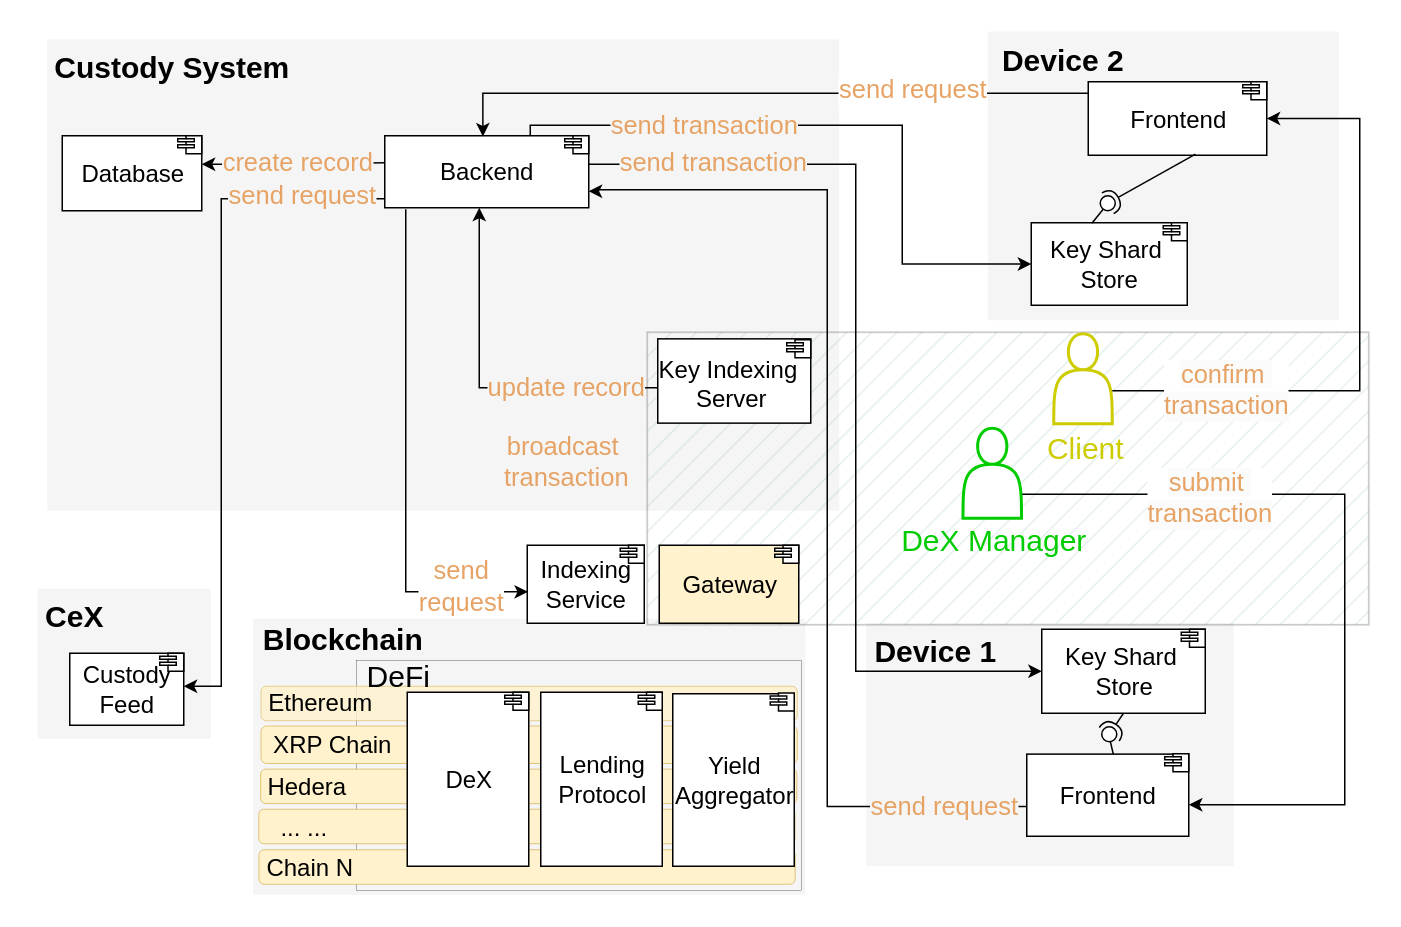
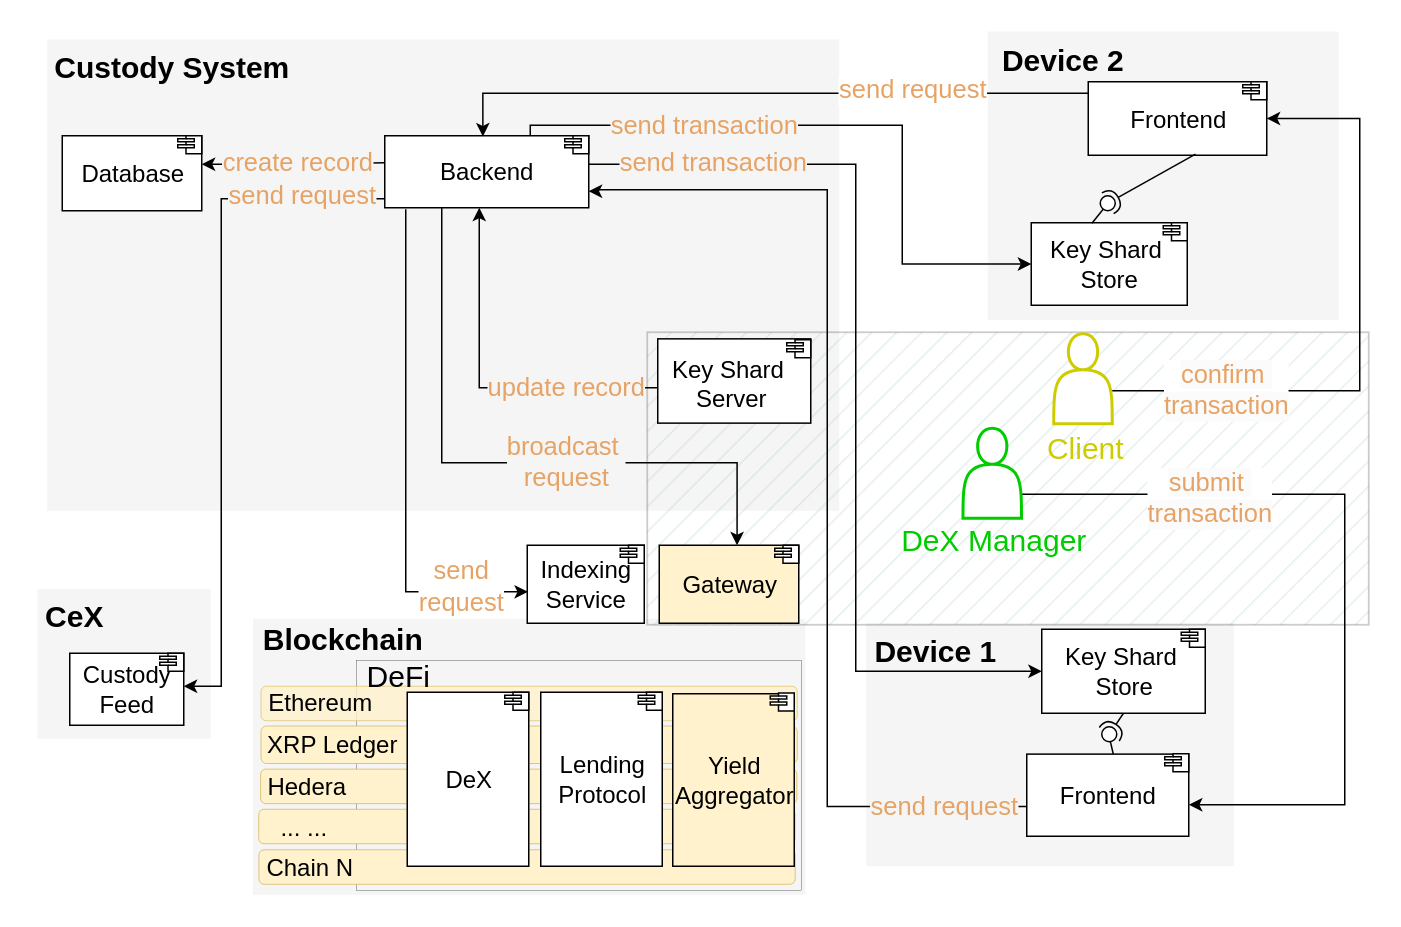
+ <mxCell id="9" style="edgeStyle=orthogonalEdgeStyle;rounded=0;orthogonalLoop=1;jettySize=auto;html=1;exitX=0.391;exitY=0.983;exitDx=0;exitDy=0;entryX=0.558;entryY=0;entryDx=0;entryDy=0;entryPerimeter=0;exitPerimeter=0;strokeColor=#000000;" edge="1" parent="1" source="11" target="15"><mxGeometry relative="1" as="geometry"><Array as="points"><mxPoint x="294" y="137" /><mxPoint x="294" y="308" /><mxPoint x="491" y="308" /><mxPoint x="491" y="363" /></Array></mxGeometry></mxCell>
- <mxCell id="13" value="&lt;font style=&quot;font-size: 16px;&quot;&gt;&lt;br style=&quot;border-color: var(--border-color);&quot;&gt;&lt;span style=&quot;border-color: var(--border-color);&quot;&gt;&lt;font style=&quot;&quot;&gt;Key Indexing&amp;nbsp;&lt;/font&gt;&lt;/span&gt;&lt;/font&gt;&lt;div&gt;&lt;span style=&quot;border-color: var(--border-color);&quot;&gt;&lt;font style=&quot;font-size: 16px;&quot;&gt;Server&lt;/font&gt;&lt;/span&gt;&lt;/div&gt;" style="text;html=1;align=center;verticalAlign=middle;resizable=0;points=[];autosize=1;strokeColor=none;fillColor=none;" vertex="1" parent="1"><mxGeometry x="438" y="211.002" width="97" height="70" as="geometry" /></mxCell>
+ <mxCell id="13" value="&lt;font style=&quot;font-size: 16px;&quot;&gt;&lt;br style=&quot;border-color: var(--border-color);&quot;&gt;&lt;span style=&quot;border-color: var(--border-color);&quot;&gt;&lt;font style=&quot;&quot;&gt;Key Shard&amp;nbsp;&lt;/font&gt;&lt;/span&gt;&lt;/font&gt;&lt;div&gt;&lt;span style=&quot;border-color: var(--border-color);&quot;&gt;&lt;font style=&quot;font-size: 16px;&quot;&gt;Server&lt;/font&gt;&lt;/span&gt;&lt;/div&gt;" style="text;html=1;align=center;verticalAlign=middle;resizable=0;points=[];autosize=1;strokeColor=none;fillColor=none;" vertex="1" parent="1"><mxGeometry x="438" y="211.002" width="97" height="70" as="geometry" /></mxCell>
- <mxCell id="52" value="&lt;span style=&quot;font-size: 17px;&quot;&gt;&lt;font color=&quot;#e6a365&quot;&gt;broadcast&amp;nbsp;&lt;/font&gt;&lt;/span&gt;&lt;div&gt;&lt;span style=&quot;color: rgb(230, 163, 101); font-size: 17px;&quot;&gt;transaction&lt;/span&gt;&lt;/div&gt;" style="edgeLabel;html=1;align=center;verticalAlign=middle;resizable=0;points=[];labelBackgroundColor=#F5F5F5;" vertex="1" connectable="0" parent="1"><mxGeometry x="378" y="304.499" as="geometry"><mxPoint x="-2" y="3" as="offset" /></mxGeometry></mxCell>
+ <mxCell id="52" value="&lt;span style=&quot;font-size: 17px;&quot;&gt;&lt;font color=&quot;#e6a365&quot;&gt;broadcast&amp;nbsp;&lt;/font&gt;&lt;/span&gt;&lt;div&gt;&lt;span style=&quot;color: rgb(230, 163, 101); font-size: 17px;&quot;&gt;request&lt;/span&gt;&lt;/div&gt;" style="edgeLabel;html=1;align=center;verticalAlign=middle;resizable=0;points=[];labelBackgroundColor=#F5F5F5;" vertex="1" connectable="0" parent="1"><mxGeometry x="378" y="304.499" as="geometry"><mxPoint x="-2" y="3" as="offset" /></mxGeometry></mxCell>
- <mxCell id="66" value="&lt;font style=&quot;font-size: 16px;&quot;&gt;XRP Chain&lt;/font&gt;" style="text;html=1;align=center;verticalAlign=middle;resizable=0;points=[];autosize=1;strokeColor=none;fillColor=none;" vertex="1" parent="1"><mxGeometry x="168.12" y="480.502" width="105" height="31" as="geometry" /></mxCell>
+ <mxCell id="66" value="&lt;font style=&quot;font-size: 16px;&quot;&gt;XRP Ledger&lt;/font&gt;" style="text;html=1;align=center;verticalAlign=middle;resizable=0;points=[];autosize=1;strokeColor=none;fillColor=none;" vertex="1" parent="1"><mxGeometry x="168.12" y="480.502" width="105" height="31" as="geometry" /></mxCell>
- <mxCell id="76" value="&lt;div&gt;&lt;span style=&quot;background-color: initial;&quot;&gt;&lt;font style=&quot;font-size: 16px;&quot;&gt;Yield&lt;/font&gt;&lt;/span&gt;&lt;/div&gt;&lt;div&gt;&lt;span style=&quot;background-color: initial;&quot;&gt;&lt;font style=&quot;font-size: 16px;&quot;&gt;Aggregator&lt;/font&gt;&lt;/span&gt;&lt;/div&gt;" style="html=1;dropTarget=0;" vertex="1" parent="1"><mxGeometry x="448" y="462" width="81" height="115" as="geometry" /></mxCell>
+ <mxCell id="76" value="&lt;div&gt;&lt;span style=&quot;background-color: initial;&quot;&gt;&lt;font style=&quot;font-size: 16px;&quot;&gt;Yield&lt;/font&gt;&lt;/span&gt;&lt;/div&gt;&lt;div&gt;&lt;span style=&quot;background-color: initial;&quot;&gt;&lt;font style=&quot;font-size: 16px;&quot;&gt;Aggregator&lt;/font&gt;&lt;/span&gt;&lt;/div&gt;" style="html=1;dropTarget=0;fillColor=#fff2cc;" vertex="1" parent="1"><mxGeometry x="448" y="462" width="81" height="115" as="geometry" /></mxCell>
